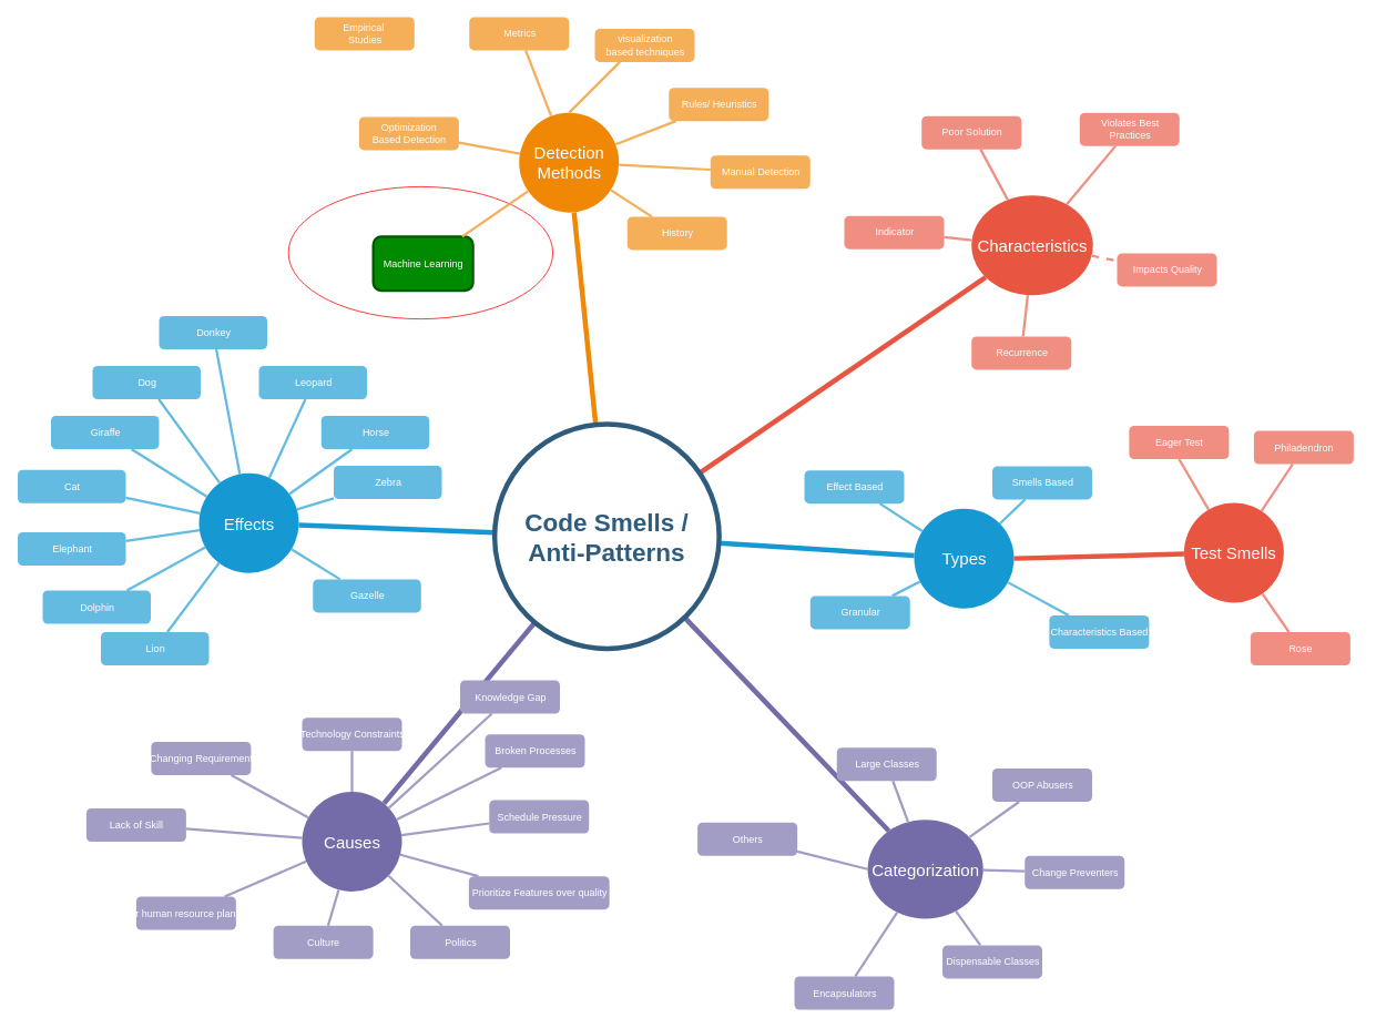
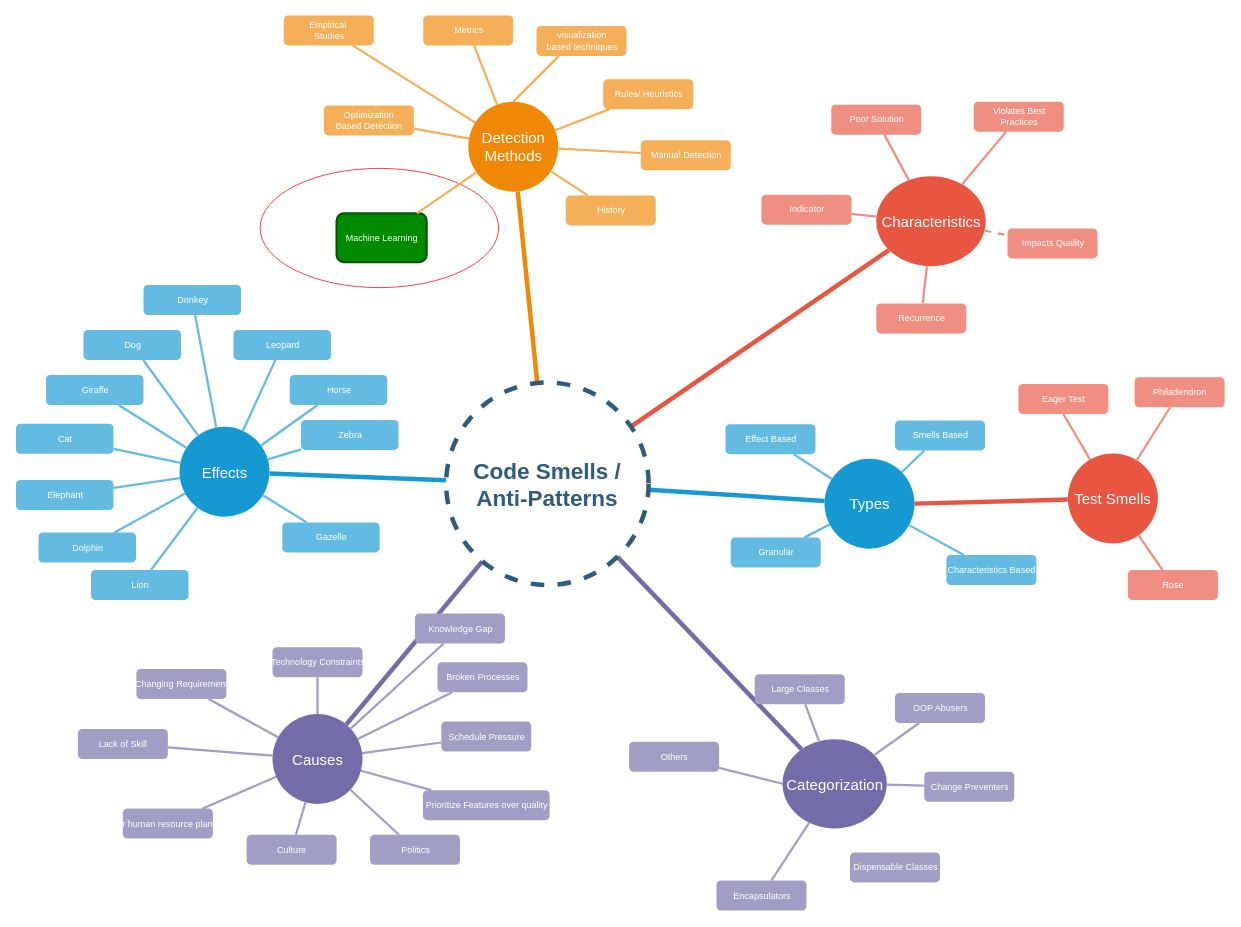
+ <mxCell id="104" value="" style="edgeStyle=none;endArrow=none;strokeWidth=3;strokeColor=#F5AF58;html=1;" parent="1" source="4" target="103" edge="1"><mxGeometry x="-165.5" y="-33" width="100" height="100" as="geometry"><mxPoint x="583.316" y="85.836" as="sourcePoint" /><mxPoint x="-432.5" y="-200" as="targetPoint" /></mxGeometry></mxCell>
- <mxCell id="106" value="Philadendron" style="rounded=1;fillColor=#f08e81;strokeColor=none;strokeWidth=3;shadow=0;html=1;fontColor=#FFFFFF;" parent="1" vertex="1"><mxGeometry x="1507" y="517.5" width="120" height="40" as="geometry" /></mxCell>
+ <mxCell id="106" value="Philadendron" style="rounded=1;fillColor=#f08e81;strokeColor=none;strokeWidth=3;shadow=0;html=1;fontColor=#FFFFFF;" parent="1" vertex="1"><mxGeometry x="1512" y="502.5" width="120" height="40" as="geometry" /></mxCell>
- <mxCell id="73" value="Code Smells / Anti-Patterns" style="ellipse;whiteSpace=wrap;html=1;shadow=0;fontFamily=Helvetica;fontSize=30;fontColor=#2F5B7C;align=center;strokeColor=#2F5B7C;strokeWidth=6;fillColor=#FFFFFF;fontStyle=1;gradientColor=none;" parent="1" vertex="1"><mxGeometry x="594" y="509.5" width="270" height="270" as="geometry" /></mxCell>
+ <mxCell id="73" value="Code Smells / Anti-Patterns" style="ellipse;whiteSpace=wrap;html=1;shadow=0;fontFamily=Helvetica;fontSize=30;fontColor=#2F5B7C;align=center;strokeColor=#2F5B7C;strokeWidth=6;fillColor=#FFFFFF;fontStyle=1;gradientColor=none;dashed=1;" parent="1" vertex="1"><mxGeometry x="594" y="509.5" width="270" height="270" as="geometry" /></mxCell>
- <mxCell id="70" value="" style="edgeStyle=none;endArrow=none;strokeWidth=3;strokeColor=#A29DC5;html=1;" parent="1" source="7" target="68" edge="1"><mxGeometry x="-60.5" y="-113.5" width="100" height="100" as="geometry"><mxPoint x="-427.5" y="-180.5" as="sourcePoint" /><mxPoint x="-327.5" y="-280.5" as="targetPoint" /></mxGeometry></mxCell>
